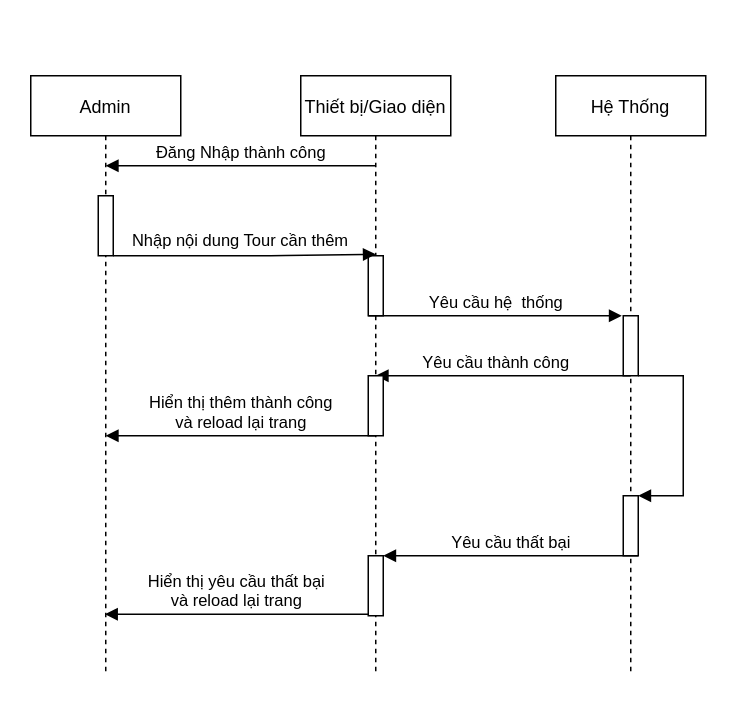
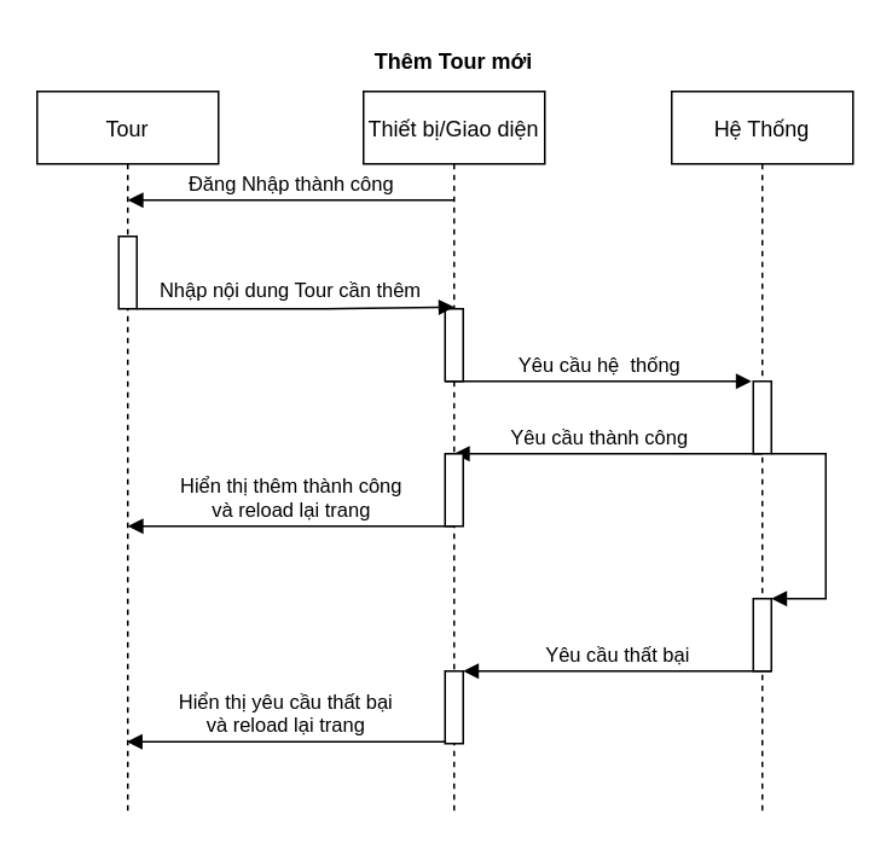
+ <mxCell id="18" value="Thêm Tour mới" style="text;align=center;fontStyle=1;verticalAlign=middle;spacingLeft=3;spacingRight=3;strokeColor=none;rotatable=0;points=[[0,0.5],[1,0.5]];portConstraint=eastwest;" parent="1" vertex="1"><mxGeometry x="210" y="20" width="80" height="26" as="geometry" /></mxCell>
- <mxCell id="2" value="Admin" style="shape=umlLifeline;perimeter=lifelinePerimeter;container=1;collapsible=0;recursiveResize=0;rounded=0;shadow=0;strokeWidth=1;" parent="1" vertex="1"><mxGeometry x="20" y="50" width="100" height="400" as="geometry" /></mxCell>
+ <mxCell id="2" value="Tour" style="shape=umlLifeline;perimeter=lifelinePerimeter;container=1;collapsible=0;recursiveResize=0;rounded=0;shadow=0;strokeWidth=1;" parent="1" vertex="1"><mxGeometry x="20" y="50" width="100" height="400" as="geometry" /></mxCell>
